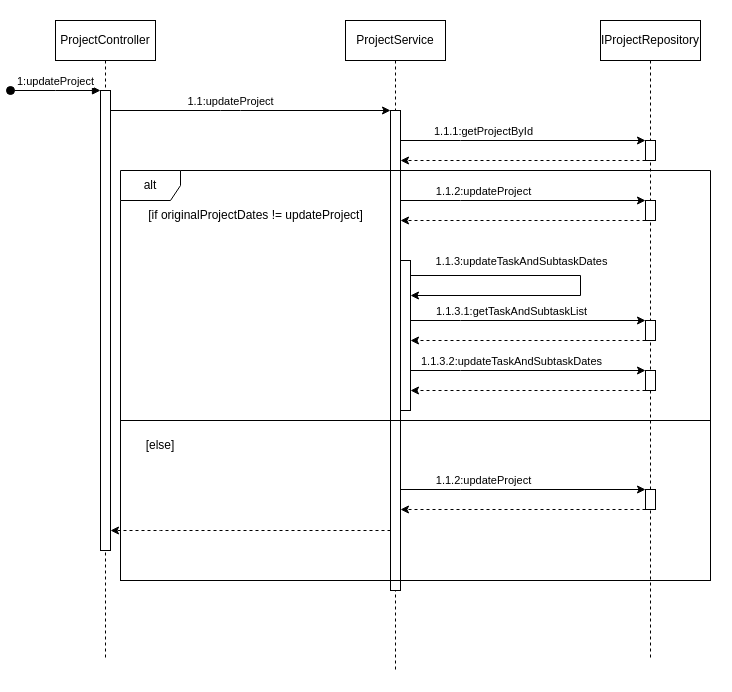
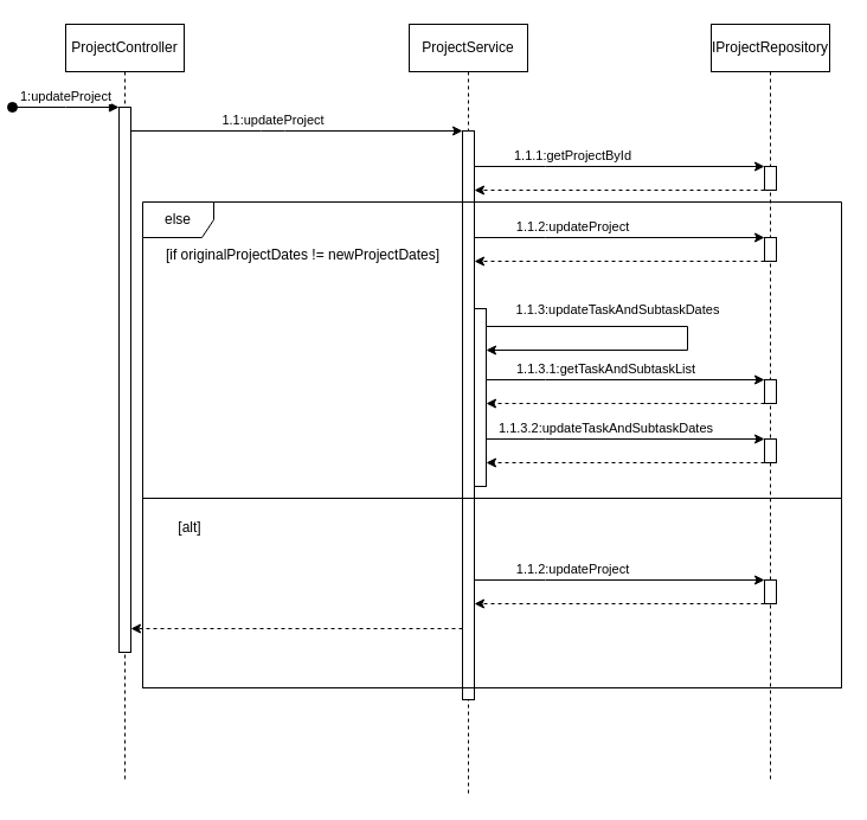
- <mxCell id="15" value="alt" style="shape=umlFrame;whiteSpace=wrap;html=1;pointerEvents=0;" vertex="1" parent="1"><mxGeometry x="85" y="170" width="590" height="250" as="geometry" /></mxCell>
+ <mxCell id="15" value="else" style="shape=umlFrame;whiteSpace=wrap;html=1;pointerEvents=0;" vertex="1" parent="1"><mxGeometry x="85" y="170" width="590" height="250" as="geometry" /></mxCell>
- <mxCell id="16" value="[if originalProjectDates != updateProject]" style="text;html=1;align=center;verticalAlign=middle;resizable=0;points=[];autosize=1;strokeColor=none;fillColor=none;" vertex="1" parent="1"><mxGeometry x="95" y="200" width="250" height="30" as="geometry" /></mxCell>
+ <mxCell id="16" value="[if originalProjectDates != newProjectDates]" style="text;html=1;align=center;verticalAlign=middle;resizable=0;points=[];autosize=1;strokeColor=none;fillColor=none;" vertex="1" parent="1"><mxGeometry x="95" y="200" width="250" height="30" as="geometry" /></mxCell>
- <mxCell id="39" value="[else]" style="text;html=1;strokeColor=none;fillColor=none;align=center;verticalAlign=middle;whiteSpace=wrap;rounded=0;" vertex="1" parent="1"><mxGeometry x="95" y="430" width="60" height="30" as="geometry" /></mxCell>
+ <mxCell id="39" value="[alt]" style="text;html=1;strokeColor=none;fillColor=none;align=center;verticalAlign=middle;whiteSpace=wrap;rounded=0;" vertex="1" parent="1"><mxGeometry x="95" y="430" width="60" height="30" as="geometry" /></mxCell>
